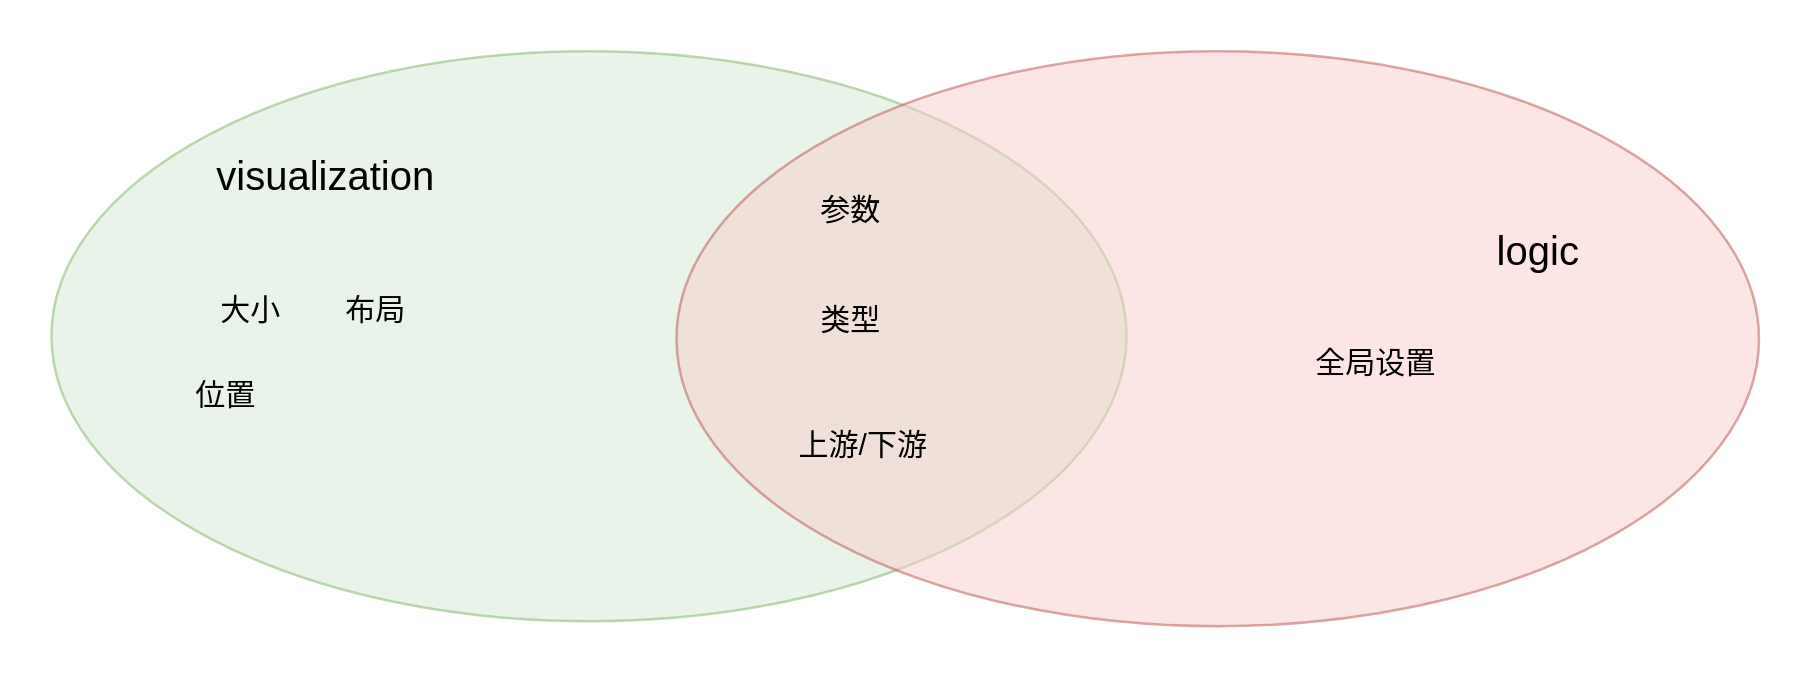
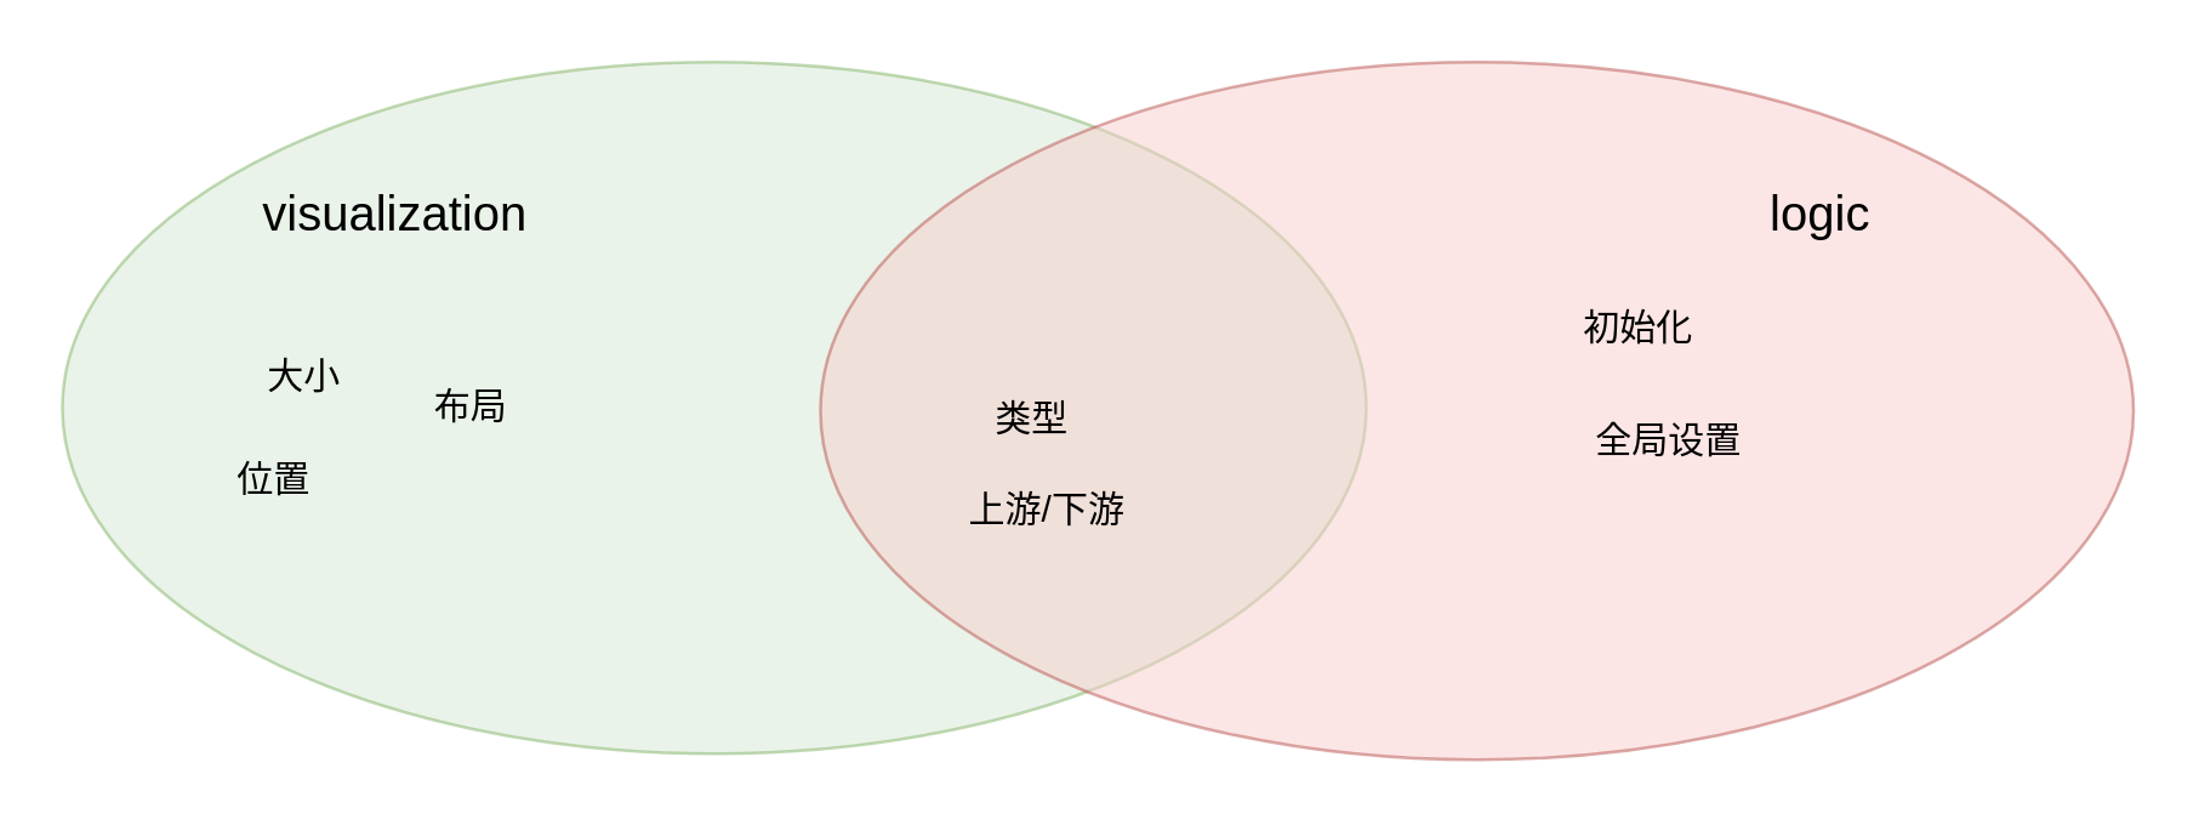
- <mxCell id="6" value="参数" style="text;html=1;strokeColor=none;fillColor=none;align=center;verticalAlign=middle;whiteSpace=wrap;rounded=0;shadow=0;opacity=50;" parent="1" vertex="1"><mxGeometry x="320" y="74" width="40" height="20" as="geometry" /></mxCell>
- <mxCell id="5" value="&lt;font style=&quot;font-size: 16px&quot;&gt;logic&lt;/font&gt;" style="text;html=1;strokeColor=none;fillColor=none;align=center;verticalAlign=middle;whiteSpace=wrap;rounded=0;shadow=0;opacity=50;" parent="1" vertex="1"><mxGeometry x="595" y="90" width="40" height="20" as="geometry" /></mxCell>
+ <mxCell id="5" value="&lt;font style=&quot;font-size: 16px&quot;&gt;logic&lt;/font&gt;" style="text;html=1;strokeColor=none;fillColor=none;align=center;verticalAlign=middle;whiteSpace=wrap;rounded=0;shadow=0;opacity=50;" parent="1" vertex="1"><mxGeometry x="580" y="60" width="40" height="20" as="geometry" /></mxCell>
+ <mxCell id="12" value="初始化" style="text;html=1;strokeColor=none;fillColor=none;align=center;verticalAlign=middle;whiteSpace=wrap;rounded=0;shadow=0;opacity=50;" vertex="1" parent="1"><mxGeometry x="520" y="98" width="40" height="20" as="geometry" /></mxCell>
- <mxCell id="11" value="布局" style="text;html=1;strokeColor=none;fillColor=none;align=center;verticalAlign=middle;whiteSpace=wrap;rounded=0;shadow=0;opacity=50;" parent="1" vertex="1"><mxGeometry x="130" y="114" width="40" height="20" as="geometry" /></mxCell>
+ <mxCell id="11" value="布局" style="text;html=1;strokeColor=none;fillColor=none;align=center;verticalAlign=middle;whiteSpace=wrap;rounded=0;shadow=0;opacity=50;" parent="1" vertex="1"><mxGeometry x="135" y="124" width="40" height="20" as="geometry" /></mxCell>
- <mxCell id="7" value="类型" style="text;html=1;strokeColor=none;fillColor=none;align=center;verticalAlign=middle;whiteSpace=wrap;rounded=0;shadow=0;opacity=50;" parent="1" vertex="1"><mxGeometry x="320" y="118" width="40" height="20" as="geometry" /></mxCell>
+ <mxCell id="7" value="类型" style="text;html=1;strokeColor=none;fillColor=none;align=center;verticalAlign=middle;whiteSpace=wrap;rounded=0;shadow=0;opacity=50;" parent="1" vertex="1"><mxGeometry x="320" y="128" width="40" height="20" as="geometry" /></mxCell>
- <mxCell id="10" value="上游/下游" style="text;html=1;strokeColor=none;fillColor=none;align=center;verticalAlign=middle;whiteSpace=wrap;rounded=0;shadow=0;opacity=50;" parent="1" vertex="1"><mxGeometry x="310" y="168" width="70" height="20" as="geometry" /></mxCell>
+ <mxCell id="10" value="上游/下游" style="text;html=1;strokeColor=none;fillColor=none;align=center;verticalAlign=middle;whiteSpace=wrap;rounded=0;shadow=0;opacity=50;" parent="1" vertex="1"><mxGeometry x="310" y="158" width="70" height="20" as="geometry" /></mxCell>
